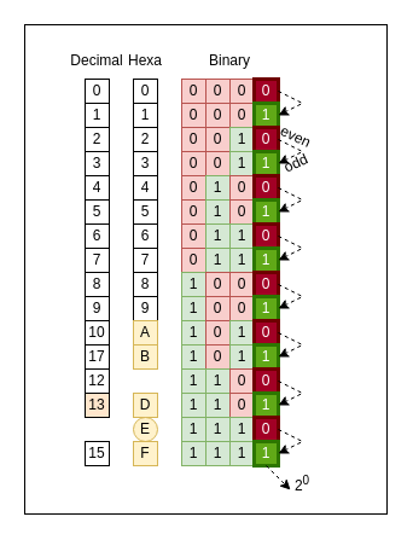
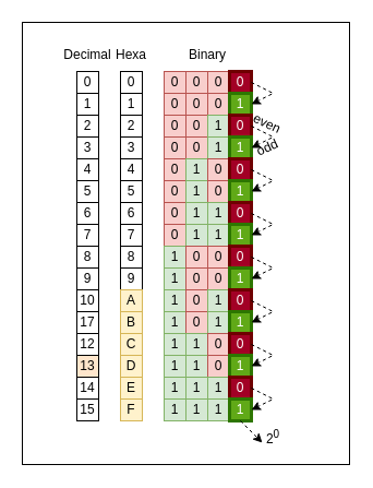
+ <mxCell id="32" value="C" style="whiteSpace=wrap;html=1;aspect=fixed;fillColor=#fff2cc;strokeColor=#d6b656;" parent="1" vertex="1"><mxGeometry x="110" y="305" width="20" height="20" as="geometry" /></mxCell>
+ <mxCell id="17" value="14" style="whiteSpace=wrap;html=1;aspect=fixed;" parent="1" vertex="1"><mxGeometry x="70" y="345" width="20" height="20" as="geometry" /></mxCell>
- <mxCell id="34" value="E" style="ellipse;whiteSpace=wrap;html=1;aspect=fixed;fillColor=#fff2cc;strokeColor=#d6b656;" parent="1" vertex="1"><mxGeometry x="110" y="345" width="20" height="20" as="geometry" /></mxCell>
+ <mxCell id="34" value="E" style="whiteSpace=wrap;html=1;aspect=fixed;fillColor=#fff2cc;strokeColor=#d6b656;" parent="1" vertex="1"><mxGeometry x="110" y="345" width="20" height="20" as="geometry" /></mxCell>
